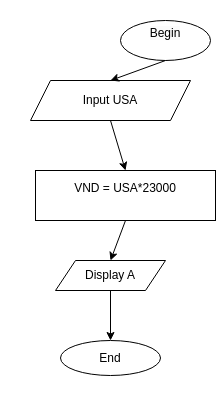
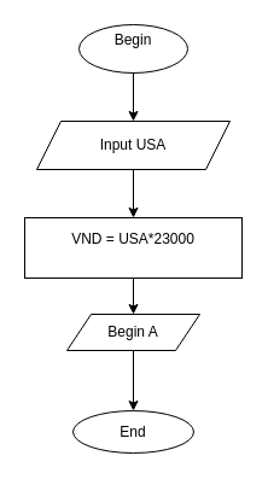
- <mxCell id="2" value="&#10;&lt;span style=&quot;color: rgb(0, 0, 0); font-family: Helvetica; font-size: 12px; font-style: normal; font-variant-ligatures: normal; font-variant-caps: normal; font-weight: 400; letter-spacing: normal; orphans: 2; text-align: left; text-indent: 0px; text-transform: none; widows: 2; word-spacing: 0px; -webkit-text-stroke-width: 0px; background-color: rgb(251, 251, 251); text-decoration-thickness: initial; text-decoration-style: initial; text-decoration-color: initial; float: none; display: inline !important;&quot;&gt;Begin&lt;/span&gt;&#10;&#10;" style="ellipse;whiteSpace=wrap;html=1;" parent="1" vertex="1"><mxGeometry x="120" y="20" width="90" height="40" as="geometry" /></mxCell>
+ <mxCell id="2" value="&#10;&lt;span style=&quot;color: rgb(0, 0, 0); font-family: Helvetica; font-size: 12px; font-style: normal; font-variant-ligatures: normal; font-variant-caps: normal; font-weight: 400; letter-spacing: normal; orphans: 2; text-align: left; text-indent: 0px; text-transform: none; widows: 2; word-spacing: 0px; -webkit-text-stroke-width: 0px; background-color: rgb(251, 251, 251); text-decoration-thickness: initial; text-decoration-style: initial; text-decoration-color: initial; float: none; display: inline !important;&quot;&gt;Begin&lt;/span&gt;&#10;&#10;" style="ellipse;whiteSpace=wrap;html=1;" parent="1" vertex="1"><mxGeometry x="65" y="20" width="90" height="40" as="geometry" /></mxCell>
- <mxCell id="3" value="Input USA" style="shape=parallelogram;perimeter=parallelogramPerimeter;whiteSpace=wrap;html=1;fixedSize=1;" parent="1" vertex="1"><mxGeometry x="30" y="80" width="160" height="40" as="geometry" /></mxCell>
+ <mxCell id="3" value="Input USA" style="shape=parallelogram;perimeter=parallelogramPerimeter;whiteSpace=wrap;html=1;fixedSize=1;" parent="1" vertex="1"><mxGeometry x="30" y="100" width="160" height="40" as="geometry" /></mxCell>
- <mxCell id="4" value="&lt;div style=&quot;text-align: left&quot;&gt;VND = USA*23000&lt;/div&gt;&lt;div&gt;&lt;br&gt;&lt;/div&gt;" style="rounded=0;whiteSpace=wrap;html=1;" parent="1" vertex="1"><mxGeometry x="35" y="170" width="180" height="50" as="geometry" /></mxCell>
+ <mxCell id="4" value="&lt;div style=&quot;text-align: left&quot;&gt;VND = USA*23000&lt;/div&gt;&lt;div&gt;&lt;br&gt;&lt;/div&gt;" style="rounded=0;whiteSpace=wrap;html=1;" parent="1" vertex="1"><mxGeometry x="20" y="180" width="180" height="50" as="geometry" /></mxCell>
- <mxCell id="5" value="Display A" style="shape=parallelogram;perimeter=parallelogramPerimeter;whiteSpace=wrap;html=1;fixedSize=1;" parent="1" vertex="1"><mxGeometry x="55" y="260" width="110" height="30" as="geometry" /></mxCell>
+ <mxCell id="5" value="Begin A" style="shape=parallelogram;perimeter=parallelogramPerimeter;whiteSpace=wrap;html=1;fixedSize=1;" parent="1" vertex="1"><mxGeometry x="55" y="260" width="110" height="30" as="geometry" /></mxCell>
